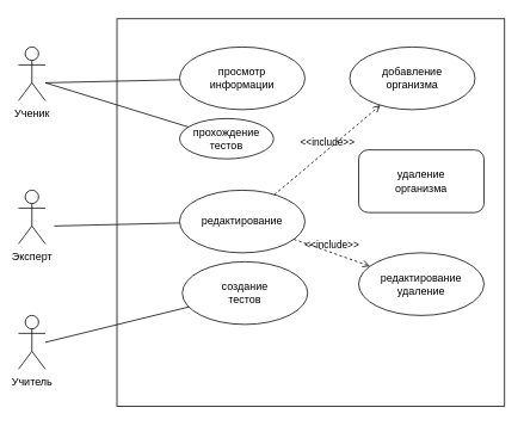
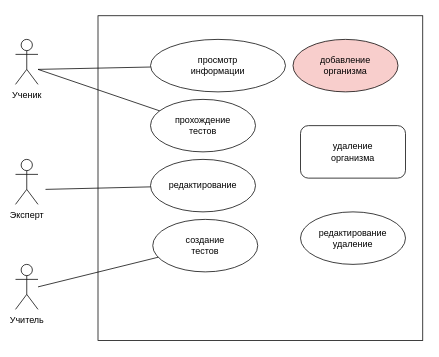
- <mxCell id="6" value="просмотр&lt;br&gt;информации" style="ellipse;whiteSpace=wrap;html=1;" vertex="1" parent="1"><mxGeometry x="200" y="52" width="140" height="70" as="geometry" /></mxCell>
+ <mxCell id="6" value="просмотр&lt;br&gt;информации" style="ellipse;whiteSpace=wrap;html=1;" vertex="1" parent="1"><mxGeometry x="200" y="52" width="180" height="70" as="geometry" /></mxCell>
- <mxCell id="10" value="добавление&lt;br&gt;организма" style="ellipse;whiteSpace=wrap;html=1;" vertex="1" parent="1"><mxGeometry x="390" y="52" width="140" height="70" as="geometry" /></mxCell>
+ <mxCell id="10" value="добавление&lt;br&gt;организма" style="ellipse;whiteSpace=wrap;html=1;fillColor=#f8cecc;" vertex="1" parent="1"><mxGeometry x="390" y="52" width="140" height="70" as="geometry" /></mxCell>
- <mxCell id="7" value="прохождение&lt;br&gt;тестов" style="ellipse;whiteSpace=wrap;html=1;" vertex="1" parent="1"><mxGeometry x="200" y="132" width="105" height="45" as="geometry" /></mxCell>
+ <mxCell id="7" value="прохождение&lt;br&gt;тестов" style="ellipse;whiteSpace=wrap;html=1;" vertex="1" parent="1"><mxGeometry x="200" y="132" width="140" height="70" as="geometry" /></mxCell>
- <mxCell id="13" value="&amp;lt;&amp;lt;include&amp;gt;&amp;gt;" style="edgeStyle=none;html=1;endArrow=open;verticalAlign=bottom;dashed=1;labelBackgroundColor=none;" edge="1" parent="1" source="9" target="10"><mxGeometry width="160" relative="1" as="geometry"><mxPoint x="520" y="122" as="sourcePoint" /><mxPoint x="680" y="122" as="targetPoint" /></mxGeometry></mxCell>
- <mxCell id="14" value="&amp;lt;&amp;lt;include&amp;gt;&amp;gt;" style="edgeStyle=none;html=1;endArrow=open;verticalAlign=bottom;dashed=1;labelBackgroundColor=none;" edge="1" parent="1" source="9" target="12"><mxGeometry width="160" relative="1" as="geometry"><mxPoint x="335.314" y="330.323" as="sourcePoint" /><mxPoint x="414.665" y="283.668" as="targetPoint" /></mxGeometry></mxCell>
